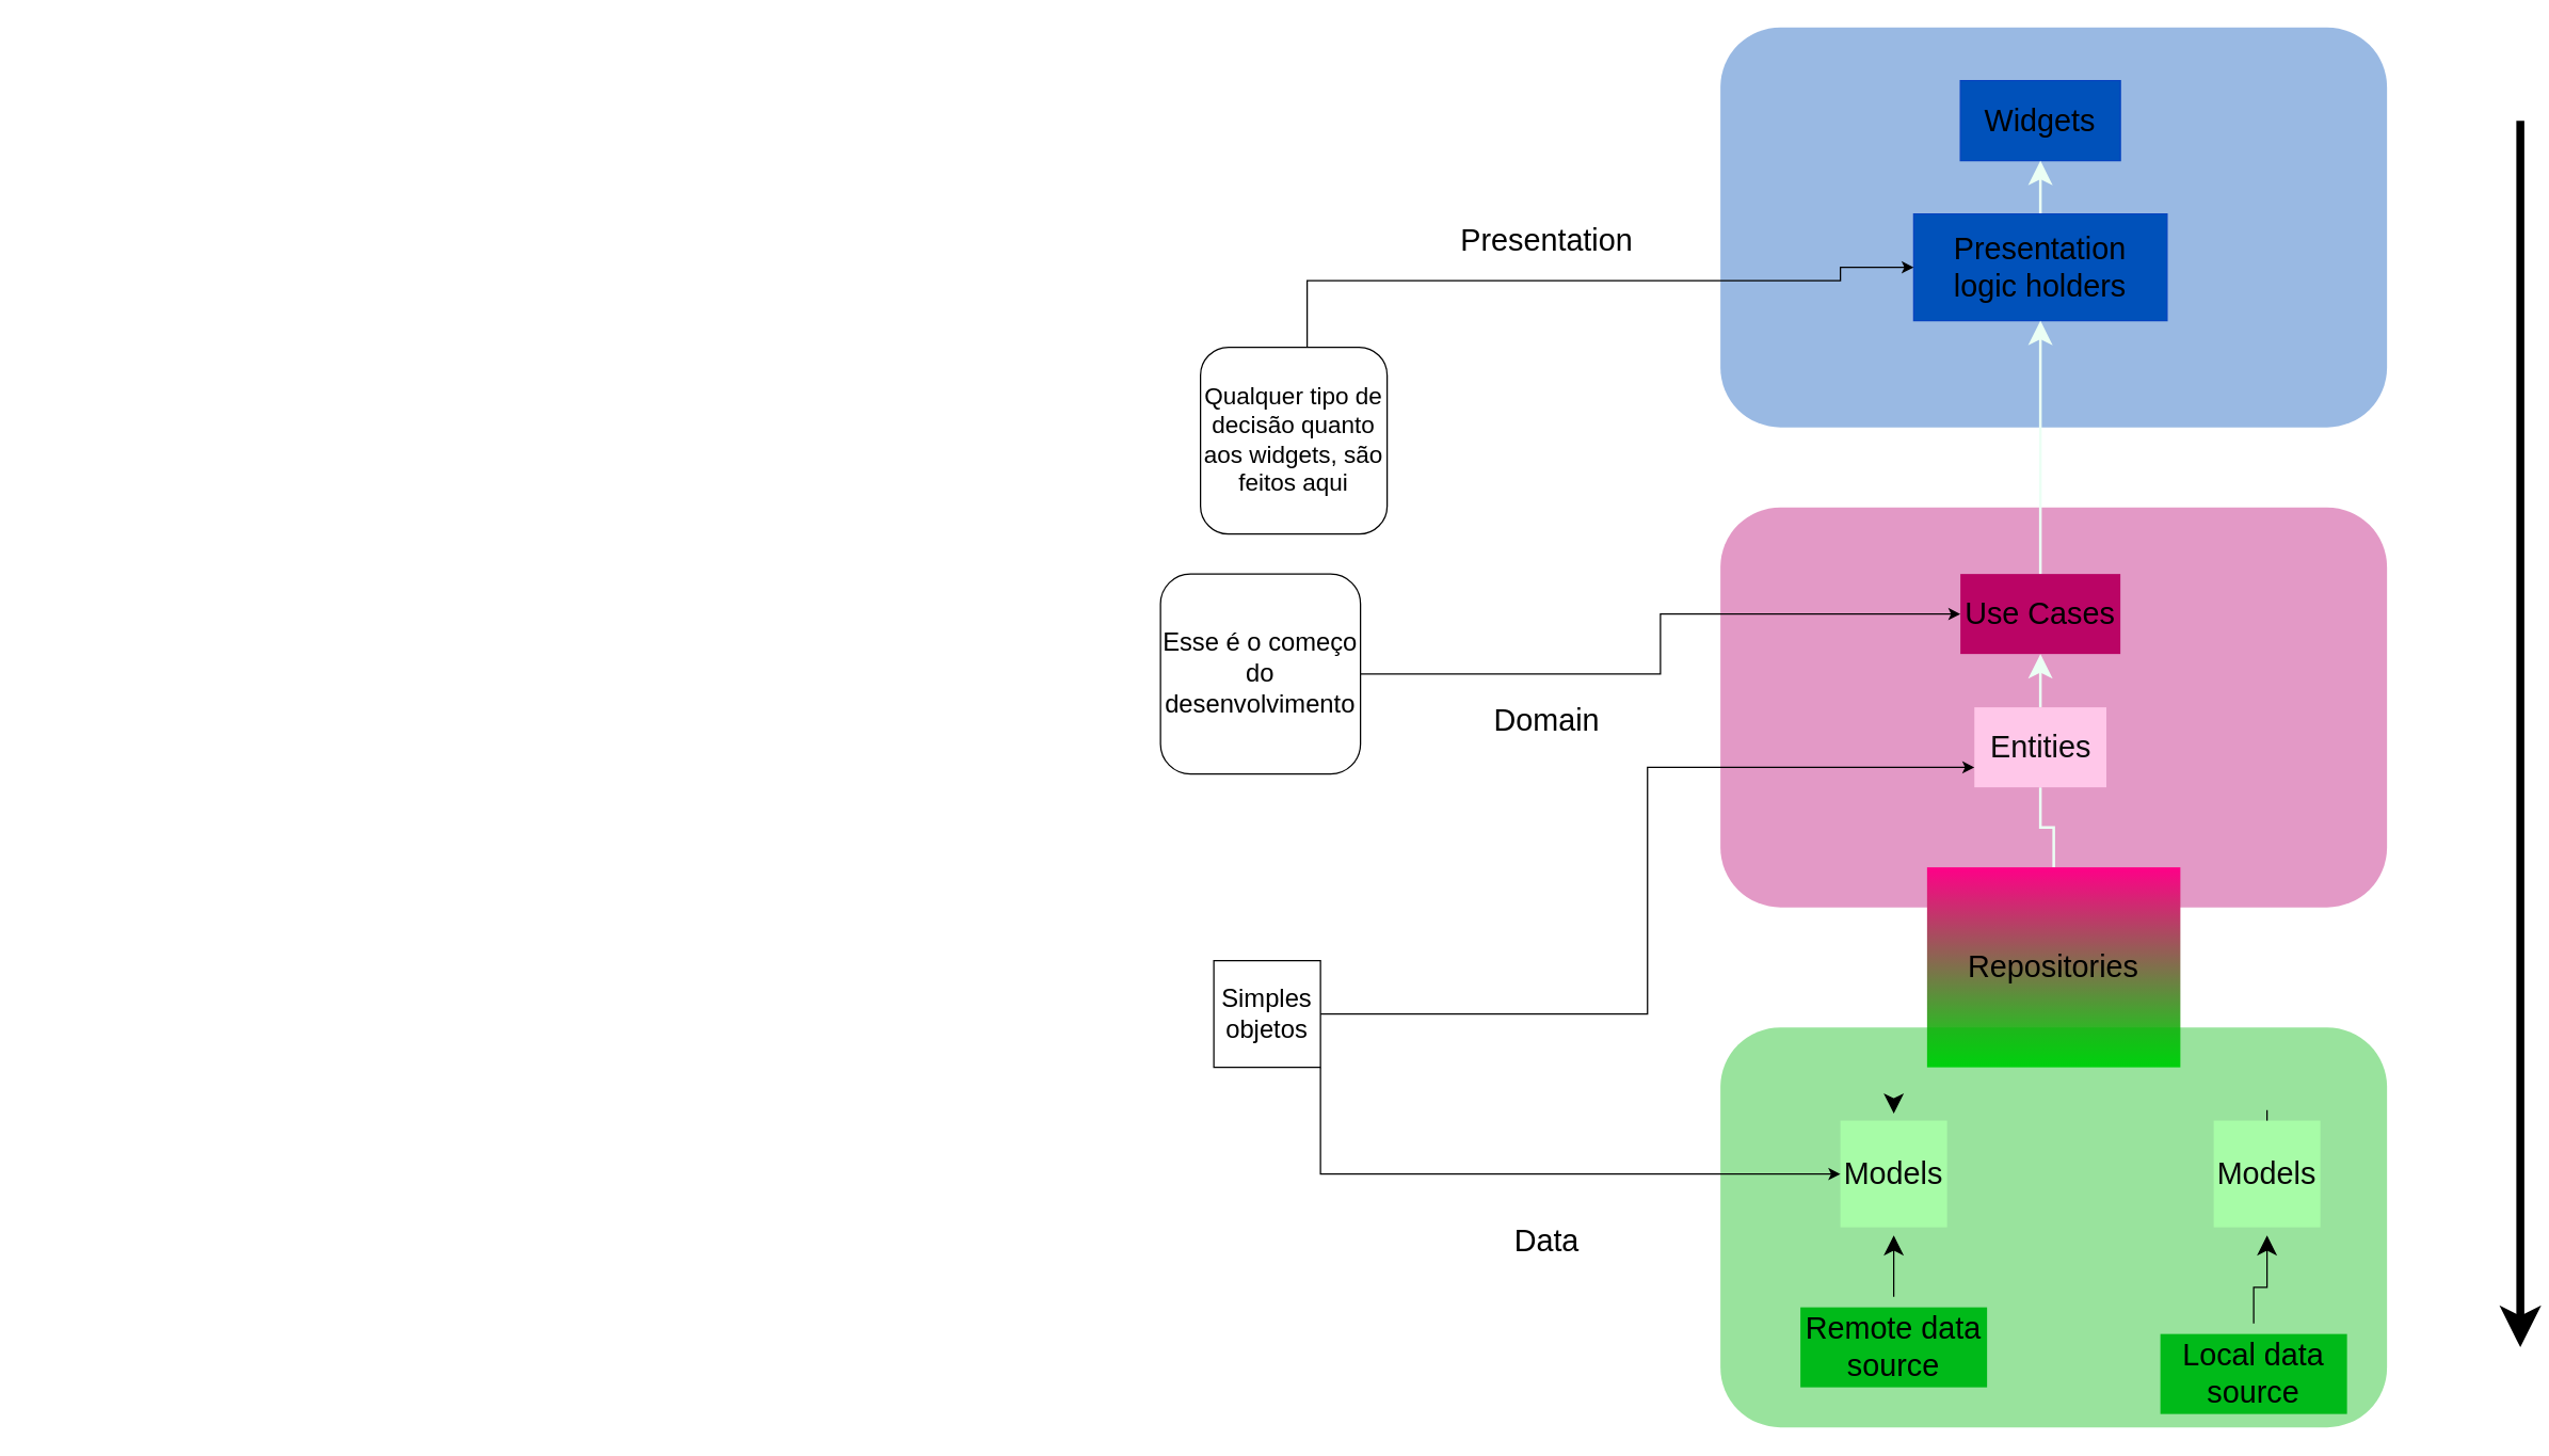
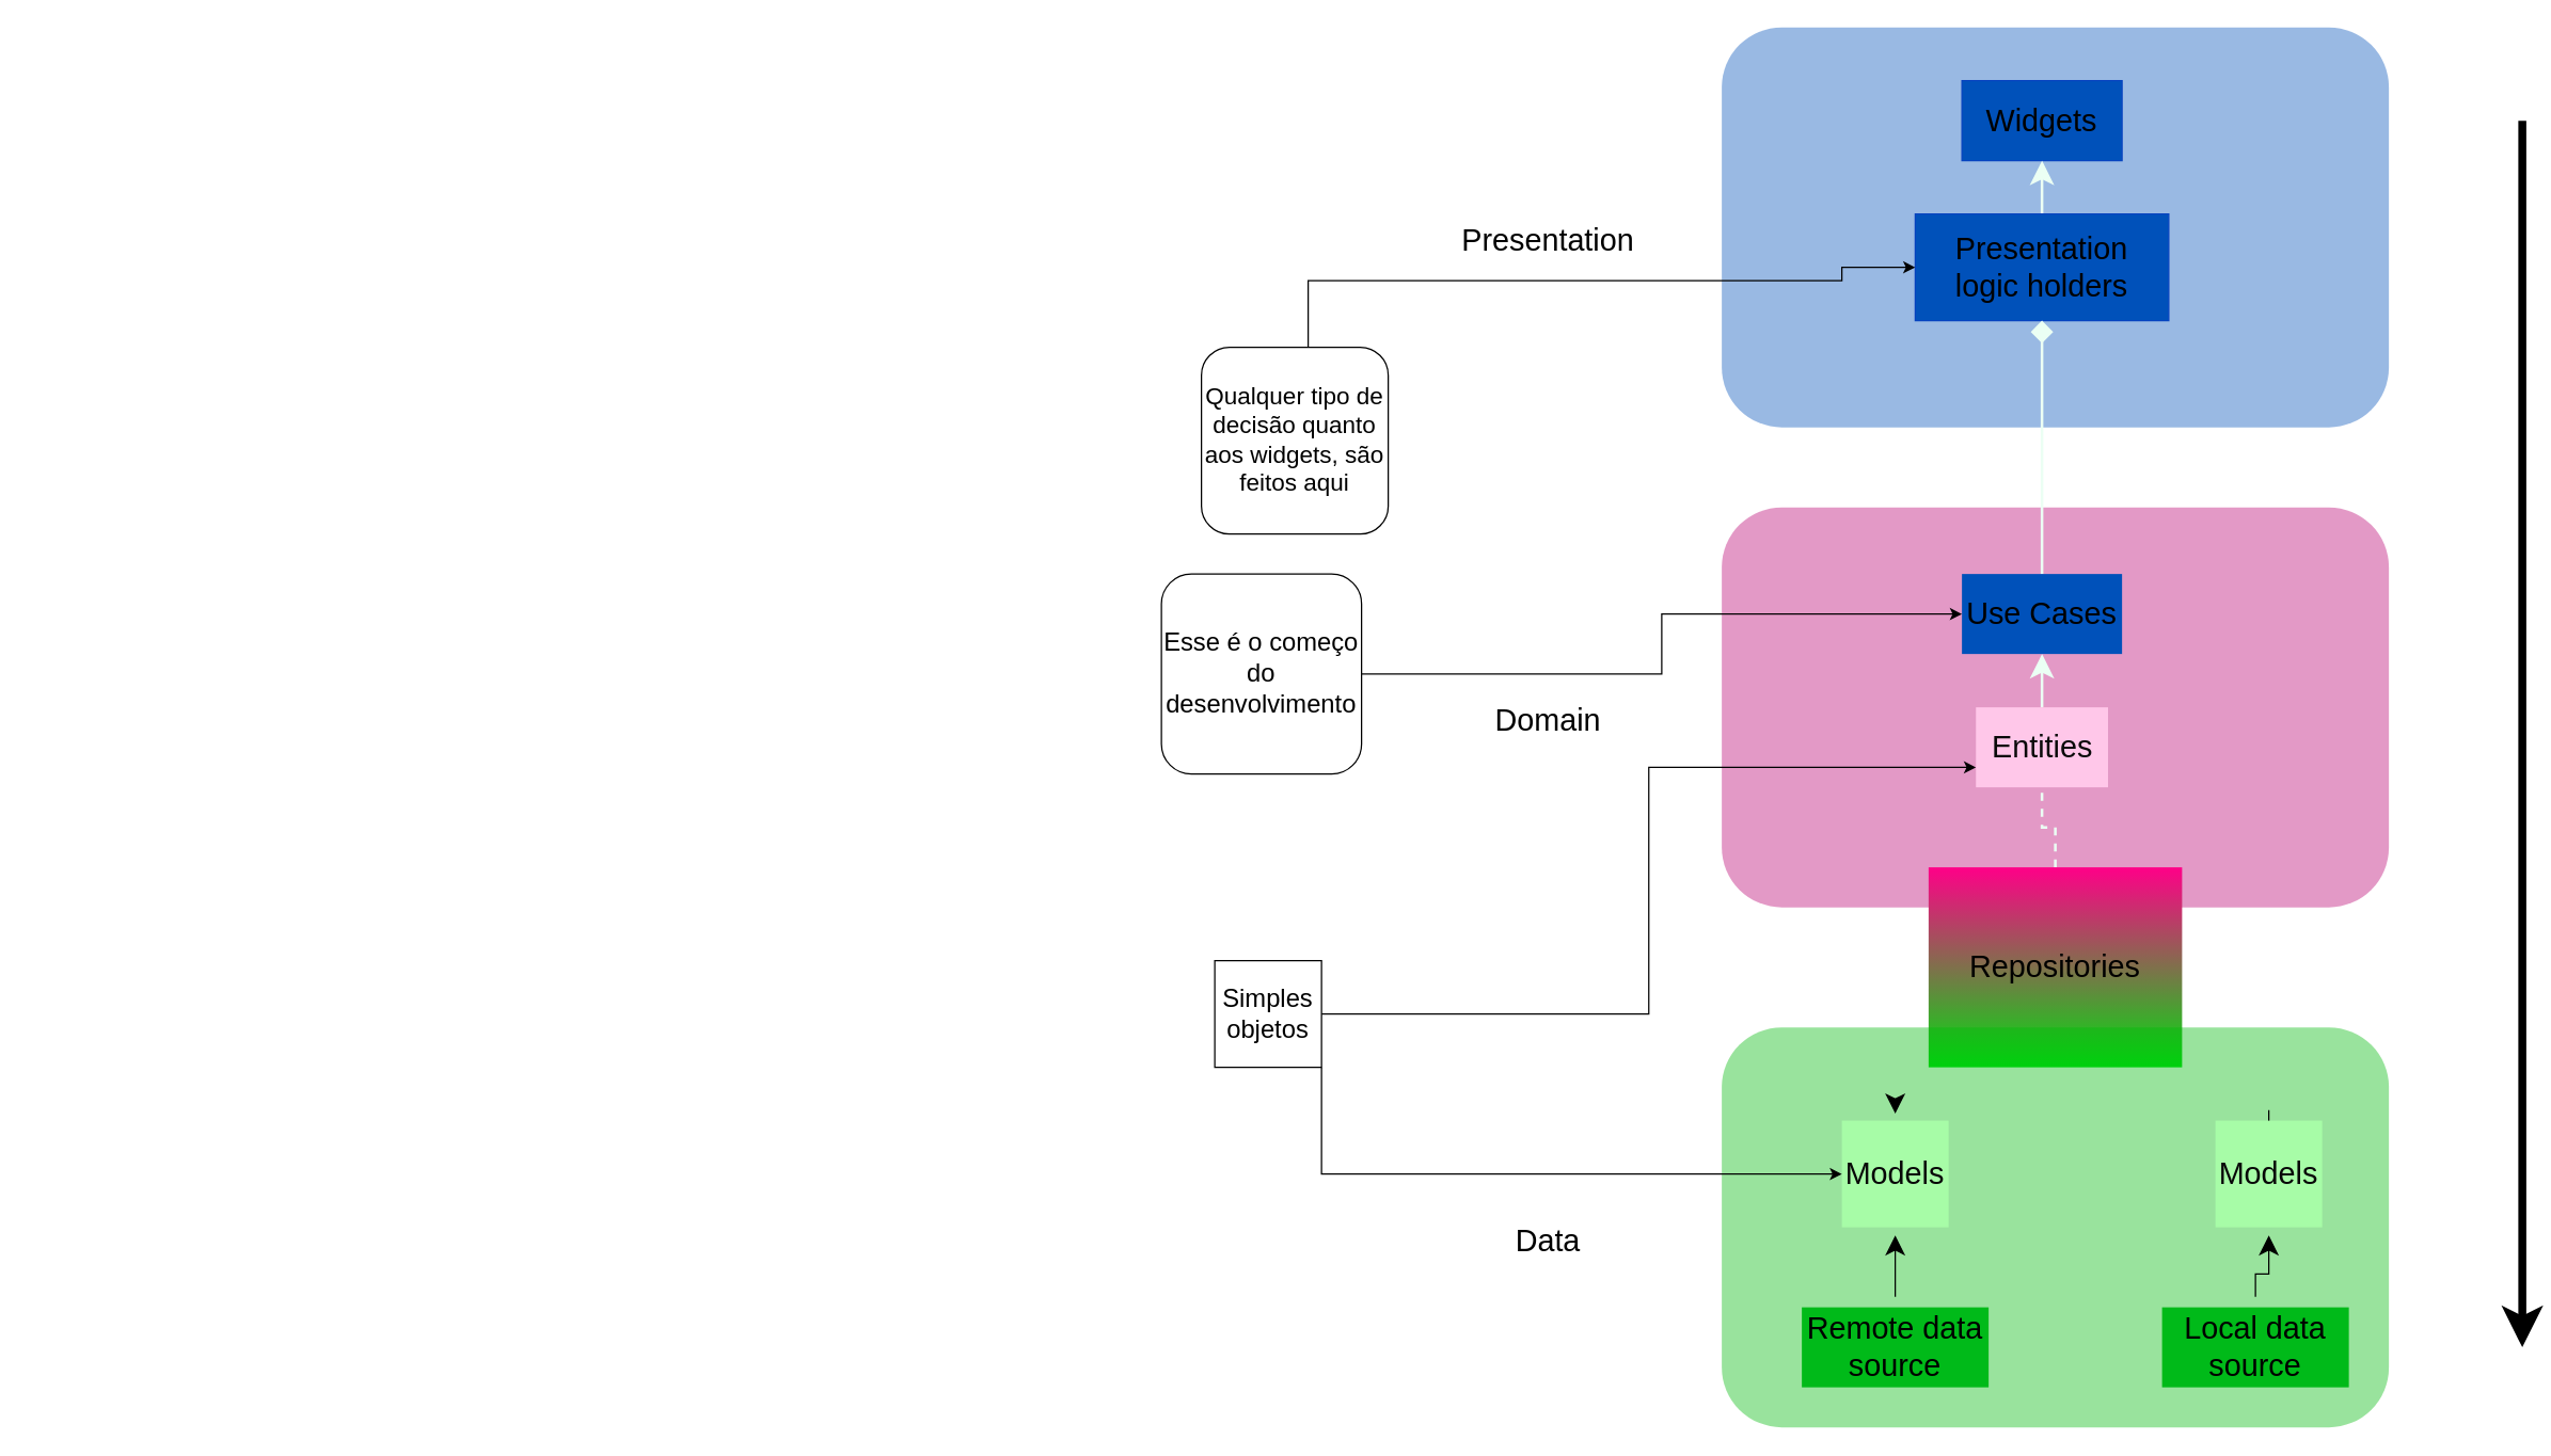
- <mxCell id="9" style="edgeStyle=orthogonalEdgeStyle;rounded=0;jumpSize=11;orthogonalLoop=1;jettySize=auto;html=1;startSize=3;sourcePerimeterSpacing=0;endArrow=classic;endFill=1;endSize=12;targetPerimeterSpacing=0;strokeColor=#EBFFF4;strokeWidth=2;fontSize=23;" parent="1" source="10" target="6" edge="1"><mxGeometry relative="1" as="geometry" /></mxCell>
+ <mxCell id="9" style="edgeStyle=orthogonalEdgeStyle;rounded=0;jumpSize=11;orthogonalLoop=1;jettySize=auto;html=1;startSize=3;sourcePerimeterSpacing=0;endArrow=diamond;endFill=1;endSize=12;targetPerimeterSpacing=0;strokeColor=#EBFFF4;strokeWidth=2;fontSize=23;" parent="1" source="10" target="6" edge="1"><mxGeometry relative="1" as="geometry" /></mxCell>
- <mxCell id="10" value="Use Cases" style="rounded=0;whiteSpace=wrap;html=1;shadow=0;glass=0;comic=0;strokeColor=none;fillColor=#BA0465;fontSize=23;" parent="1" vertex="1"><mxGeometry x="1470" y="430" width="120" height="60" as="geometry" /></mxCell>
+ <mxCell id="10" value="Use Cases" style="rounded=0;whiteSpace=wrap;html=1;shadow=0;glass=0;comic=0;strokeColor=none;fillColor=#0051ba;fontSize=23;" parent="1" vertex="1"><mxGeometry x="1470" y="430" width="120" height="60" as="geometry" /></mxCell>
- <mxCell id="11" style="edgeStyle=orthogonalEdgeStyle;rounded=0;jumpSize=11;orthogonalLoop=1;jettySize=auto;html=1;exitX=0.5;exitY=0;exitDx=0;exitDy=0;startSize=3;sourcePerimeterSpacing=0;endSize=12;targetPerimeterSpacing=0;fontSize=23;strokeColor=#EBFFF4;endArrow=none;endFill=0;strokeWidth=2;" parent="1" source="12" target="14" edge="1"><mxGeometry relative="1" as="geometry" /></mxCell>
+ <mxCell id="11" style="edgeStyle=orthogonalEdgeStyle;rounded=0;jumpSize=11;orthogonalLoop=1;jettySize=auto;html=1;exitX=0.5;exitY=0;exitDx=0;exitDy=0;startSize=3;sourcePerimeterSpacing=0;endSize=12;targetPerimeterSpacing=0;fontSize=23;strokeColor=#EBFFF4;endArrow=none;endFill=0;strokeWidth=2;dashed=1;" parent="1" source="12" target="14" edge="1"><mxGeometry relative="1" as="geometry" /></mxCell>
- <mxCell id="25" value="Local data source" style="rounded=0;whiteSpace=wrap;html=1;shadow=0;glass=0;comic=0;strokeColor=none;fillColor=#00BA19;fontSize=23;" parent="1" vertex="1"><mxGeometry x="1620" y="1000" width="140" height="60" as="geometry" /></mxCell>
+ <mxCell id="25" value="Local data source" style="rounded=0;whiteSpace=wrap;html=1;shadow=0;glass=0;comic=0;strokeColor=none;fillColor=#00BA19;fontSize=23;" parent="1" vertex="1"><mxGeometry x="1620" y="980" width="140" height="60" as="geometry" /></mxCell>
